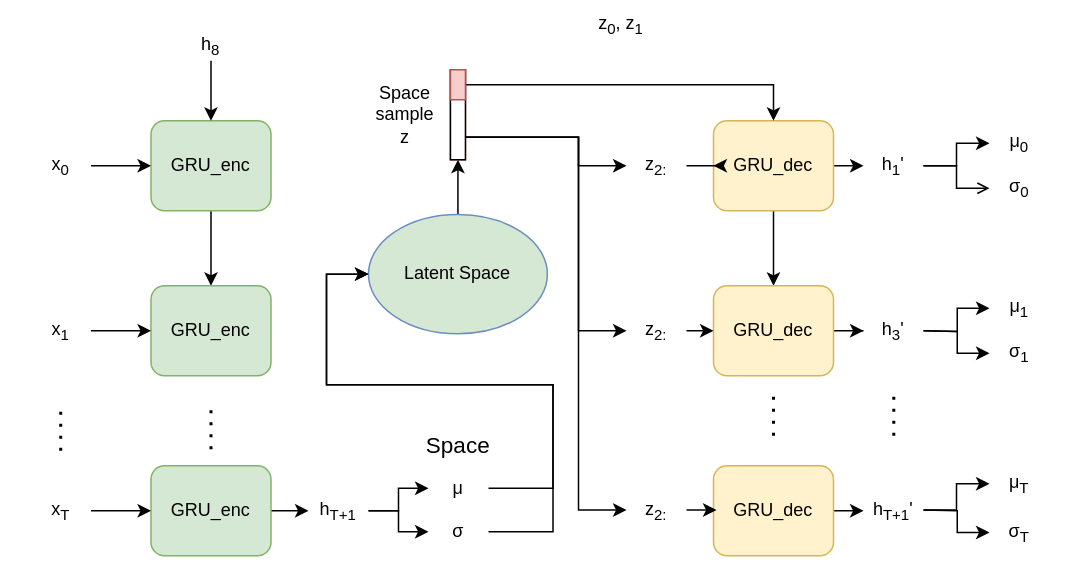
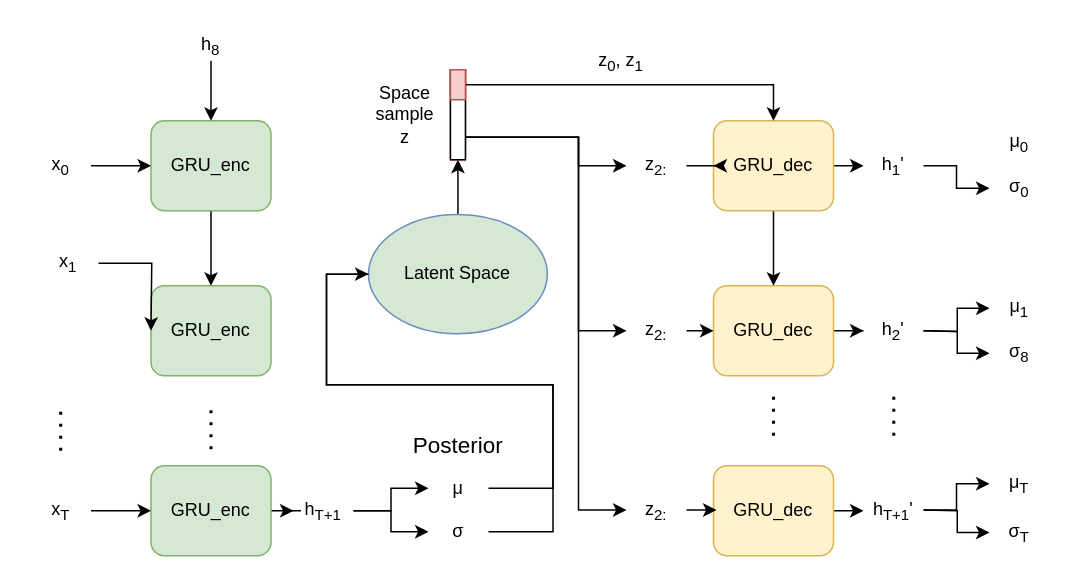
- <mxCell id="27" value="z&lt;sub&gt;0&lt;/sub&gt;, z&lt;sub&gt;1&lt;/sub&gt;" style="text;html=1;align=center;verticalAlign=middle;resizable=0;points=[];autosize=1;strokeColor=none;" vertex="1" parent="1"><mxGeometry x="388" y="6" width="50" height="20" as="geometry" /></mxCell>
+ <mxCell id="27" value="z&lt;sub&gt;0&lt;/sub&gt;, z&lt;sub&gt;1&lt;/sub&gt;" style="text;html=1;align=center;verticalAlign=middle;resizable=0;points=[];autosize=1;strokeColor=none;" vertex="1" parent="1"><mxGeometry x="388" y="31" width="50" height="20" as="geometry" /></mxCell>
- <mxCell id="46" style="edgeStyle=orthogonalEdgeStyle;rounded=0;orthogonalLoop=1;jettySize=auto;html=1;entryX=0;entryY=0.5;entryDx=0;entryDy=0;" edge="1" parent="1" source="48" target="53"><mxGeometry relative="1" as="geometry" /></mxCell>
- <mxCell id="47" style="edgeStyle=orthogonalEdgeStyle;rounded=0;orthogonalLoop=1;jettySize=auto;html=1;entryX=0;entryY=0.5;entryDx=0;entryDy=0;endArrow=open;" edge="1" parent="1" source="48" target="54"><mxGeometry relative="1" as="geometry" /></mxCell>
+ <mxCell id="47" style="edgeStyle=orthogonalEdgeStyle;rounded=0;orthogonalLoop=1;jettySize=auto;html=1;entryX=0;entryY=0.5;entryDx=0;entryDy=0;" edge="1" parent="1" source="48" target="54"><mxGeometry relative="1" as="geometry" /></mxCell>
- <mxCell id="24" style="edgeStyle=orthogonalEdgeStyle;rounded=0;orthogonalLoop=1;jettySize=auto;html=1;exitX=1;exitY=0.5;exitDx=0;exitDy=0;entryX=0;entryY=0.5;entryDx=0;entryDy=0;" edge="1" parent="1" source="25" target="17"><mxGeometry relative="1" as="geometry"><Array as="points"><mxPoint x="368" y="354" /><mxPoint x="368" y="256" /><mxPoint x="217" y="256" /><mxPoint x="217" y="182" /></Array></mxGeometry></mxCell>
+ <mxCell id="24" style="edgeStyle=orthogonalEdgeStyle;rounded=0;orthogonalLoop=1;jettySize=auto;html=1;exitX=1;exitY=0.5;exitDx=0;exitDy=0;entryX=0;entryY=0.5;entryDx=0;entryDy=0;endArrow=none;" edge="1" parent="1" source="25" target="17"><mxGeometry relative="1" as="geometry"><Array as="points"><mxPoint x="368" y="354" /><mxPoint x="368" y="256" /><mxPoint x="217" y="256" /><mxPoint x="217" y="182" /></Array></mxGeometry></mxCell>
- <mxCell id="10" value="x&lt;sub&gt;1&lt;/sub&gt;" style="text;html=1;strokeColor=none;fillColor=none;align=center;verticalAlign=middle;whiteSpace=wrap;rounded=0;" parent="1" vertex="1"><mxGeometry x="20" y="210" width="40" height="20" as="geometry" /></mxCell>
+ <mxCell id="10" value="x&lt;sub&gt;1&lt;/sub&gt;" style="text;html=1;strokeColor=none;fillColor=none;align=center;verticalAlign=middle;whiteSpace=wrap;rounded=0;" parent="1" vertex="1"><mxGeometry x="25" y="165" width="40" height="20" as="geometry" /></mxCell>
- <mxCell id="49" value="h&lt;sub&gt;3&lt;/sub&gt;'" style="text;html=1;strokeColor=none;fillColor=none;align=center;verticalAlign=middle;whiteSpace=wrap;rounded=0;" vertex="1" parent="1"><mxGeometry x="575" y="210" width="40" height="20" as="geometry" /></mxCell>
+ <mxCell id="49" value="h&lt;sub&gt;2&lt;/sub&gt;'" style="text;html=1;strokeColor=none;fillColor=none;align=center;verticalAlign=middle;whiteSpace=wrap;rounded=0;" vertex="1" parent="1"><mxGeometry x="575" y="210" width="40" height="20" as="geometry" /></mxCell>
- <mxCell id="58" value="σ&lt;sub&gt;1&lt;/sub&gt;" style="text;html=1;strokeColor=none;fillColor=none;align=center;verticalAlign=middle;whiteSpace=wrap;rounded=0;" vertex="1" parent="1"><mxGeometry x="659" y="225" width="40" height="20" as="geometry" /></mxCell>
+ <mxCell id="58" value="σ&lt;sub&gt;8&lt;/sub&gt;" style="text;html=1;strokeColor=none;fillColor=none;align=center;verticalAlign=middle;whiteSpace=wrap;rounded=0;" vertex="1" parent="1"><mxGeometry x="659" y="225" width="40" height="20" as="geometry" /></mxCell>
- <mxCell id="26" value="&lt;font style=&quot;font-size: 15px&quot;&gt;Space&lt;/font&gt;" style="text;html=1;strokeColor=none;fillColor=none;align=center;verticalAlign=middle;whiteSpace=wrap;rounded=0;" parent="1" vertex="1"><mxGeometry x="285" y="286" width="40" height="20" as="geometry" /></mxCell>
+ <mxCell id="26" value="&lt;font style=&quot;font-size: 15px&quot;&gt;Posterior&lt;/font&gt;" style="text;html=1;strokeColor=none;fillColor=none;align=center;verticalAlign=middle;whiteSpace=wrap;rounded=0;" parent="1" vertex="1"><mxGeometry x="285" y="286" width="40" height="20" as="geometry" /></mxCell>
- <mxCell id="21" value="h&lt;sub&gt;T+1&lt;/sub&gt;" style="text;html=1;strokeColor=none;fillColor=none;align=center;verticalAlign=middle;whiteSpace=wrap;rounded=0;" parent="1" vertex="1"><mxGeometry x="205" y="330" width="40" height="20" as="geometry" /></mxCell>
+ <mxCell id="21" value="h&lt;sub&gt;T+1&lt;/sub&gt;" style="text;html=1;strokeColor=none;fillColor=none;align=center;verticalAlign=middle;whiteSpace=wrap;rounded=0;" parent="1" vertex="1"><mxGeometry x="195" y="330" width="40" height="20" as="geometry" /></mxCell>
